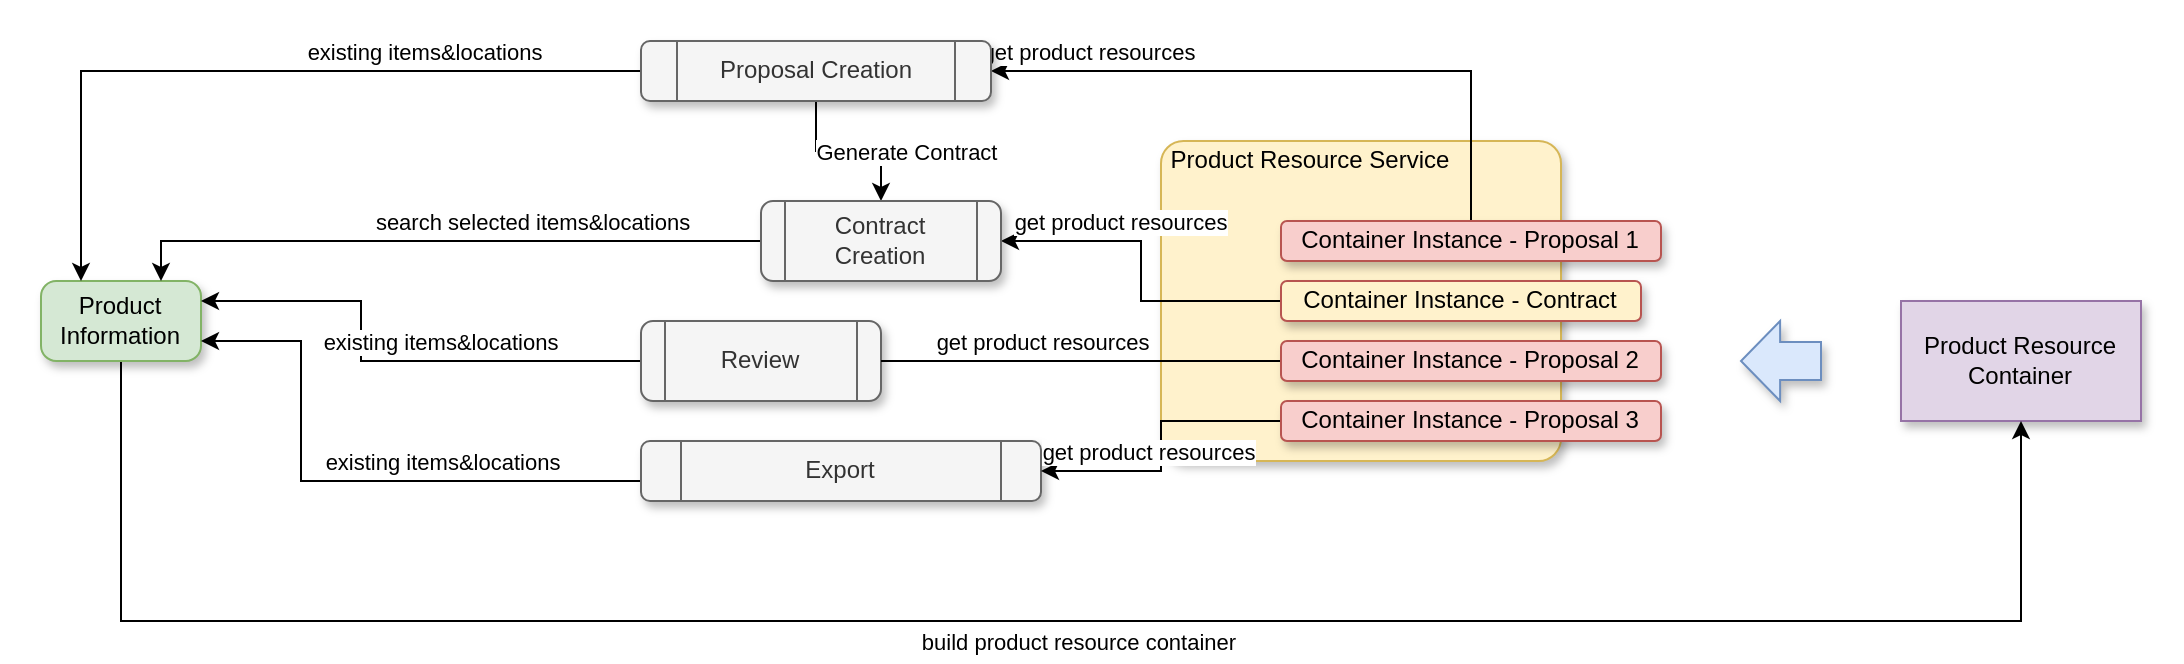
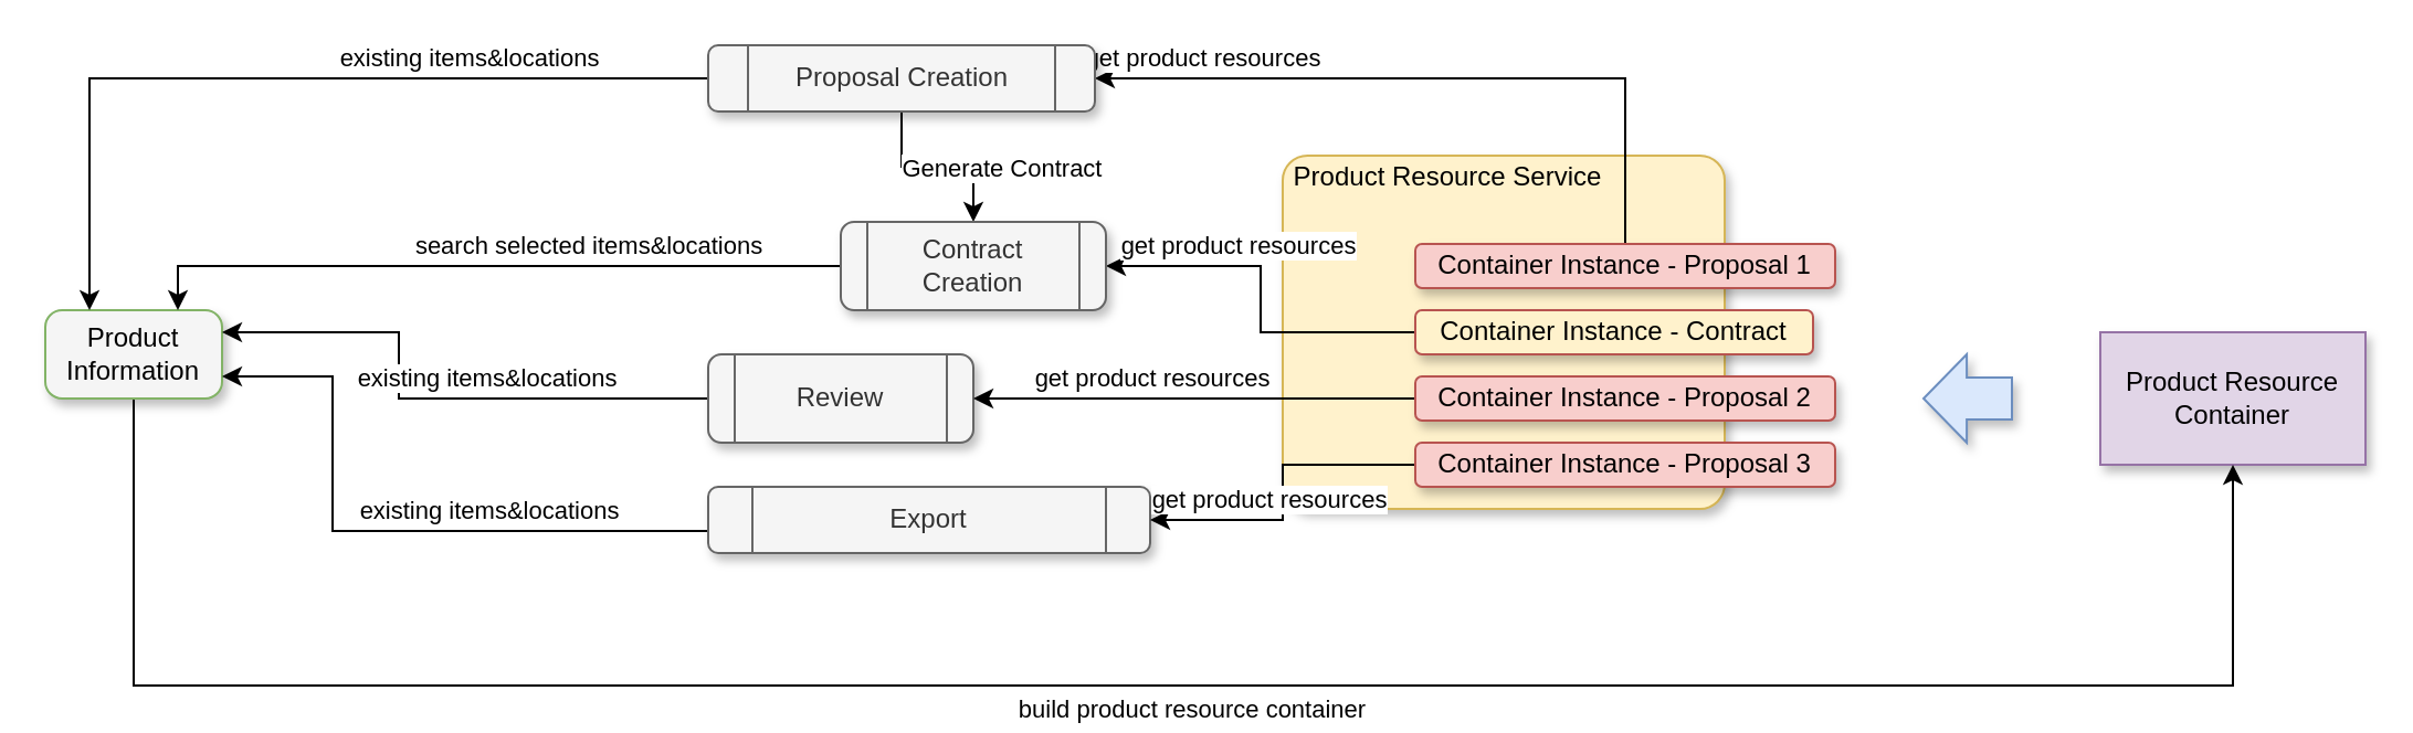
- <mxCell id="10" value="Product Information" style="rounded=1;whiteSpace=wrap;html=1;fillColor=#d5e8d4;strokeColor=#82b366;arcSize=19;shadow=1;" parent="1" vertex="1"><mxGeometry x="20" y="140" width="80" height="40" as="geometry" /></mxCell>
+ <mxCell id="10" value="Product Information" style="rounded=1;whiteSpace=wrap;html=1;fillColor=#f5f5f5;strokeColor=#82b366;arcSize=19;shadow=1;" parent="1" vertex="1"><mxGeometry x="20" y="140" width="80" height="40" as="geometry" /></mxCell>
- <mxCell id="29" style="edgeStyle=orthogonalEdgeStyle;rounded=0;orthogonalLoop=1;jettySize=auto;html=1;entryX=1;entryY=0.5;entryDx=0;entryDy=0;endArrow=none;" parent="1" source="31" target="25" edge="1"><mxGeometry relative="1" as="geometry" /></mxCell>
+ <mxCell id="29" style="edgeStyle=orthogonalEdgeStyle;rounded=0;orthogonalLoop=1;jettySize=auto;html=1;entryX=1;entryY=0.5;entryDx=0;entryDy=0;" parent="1" source="31" target="25" edge="1"><mxGeometry relative="1" as="geometry" /></mxCell>
